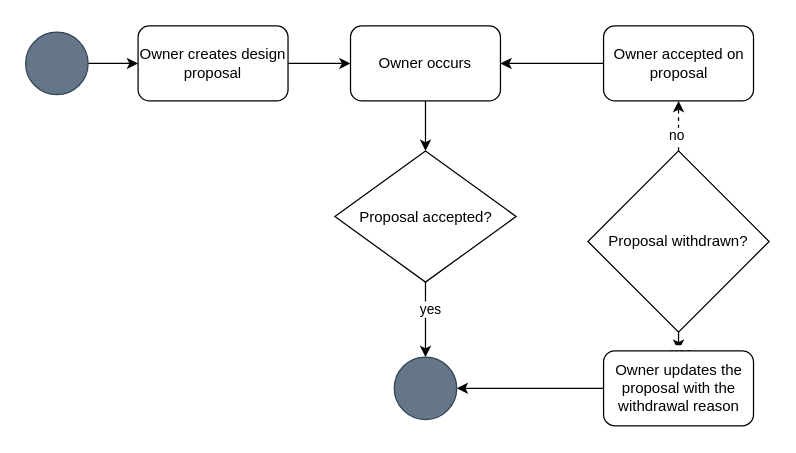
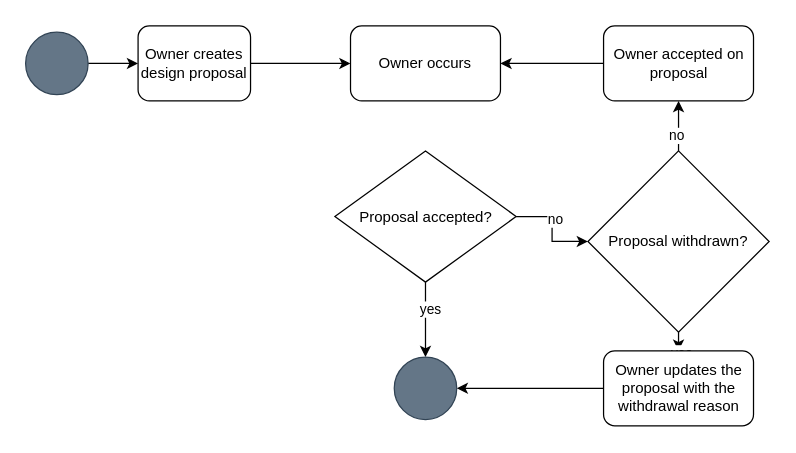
- <mxCell id="2" value="Owner creates design proposal" style="rounded=1;whiteSpace=wrap;html=1;fontSize=12;glass=0;strokeWidth=1;shadow=0;" parent="1" vertex="1"><mxGeometry x="110" y="20" width="120" height="60" as="geometry" /></mxCell>
+ <mxCell id="2" value="Owner creates design proposal" style="rounded=1;whiteSpace=wrap;html=1;fontSize=12;glass=0;strokeWidth=1;shadow=0;" parent="1" vertex="1"><mxGeometry x="110" y="20" width="90" height="60" as="geometry" /></mxCell>
- <mxCell id="10" style="edgeStyle=orthogonalEdgeStyle;rounded=0;orthogonalLoop=1;jettySize=auto;html=1;dashed=1;" parent="1" source="14" target="15" edge="1"><mxGeometry relative="1" as="geometry" /></mxCell>
+ <mxCell id="10" style="edgeStyle=orthogonalEdgeStyle;rounded=0;orthogonalLoop=1;jettySize=auto;html=1;" parent="1" source="14" target="15" edge="1"><mxGeometry relative="1" as="geometry" /></mxCell>
- <mxCell id="3" style="edgeStyle=orthogonalEdgeStyle;rounded=0;orthogonalLoop=1;jettySize=auto;html=1;" parent="1" source="4" target="9" edge="1"><mxGeometry relative="1" as="geometry" /></mxCell>
+ <mxCell id="5" style="edgeStyle=orthogonalEdgeStyle;rounded=0;orthogonalLoop=1;jettySize=auto;html=1;" parent="1" source="9" target="14" edge="1"><mxGeometry relative="1" as="geometry" /></mxCell>
+ <mxCell id="6" value="no" style="edgeLabel;html=1;align=center;verticalAlign=middle;resizable=0;points=[];" parent="5" vertex="1" connectable="0"><mxGeometry x="-0.257" y="2" relative="1" as="geometry"><mxPoint y="2" as="offset" /></mxGeometry></mxCell>
